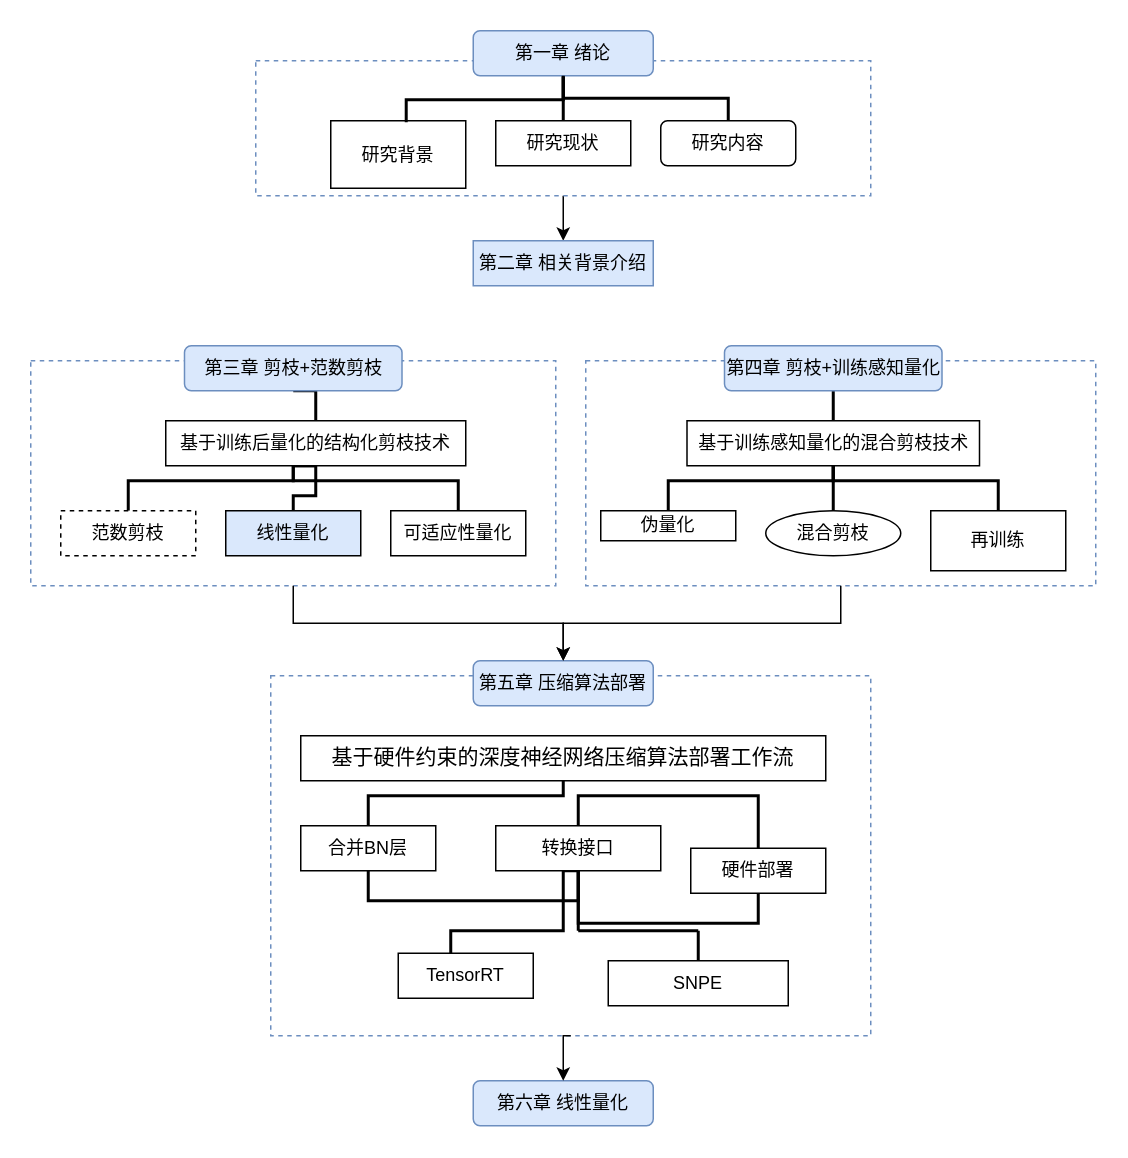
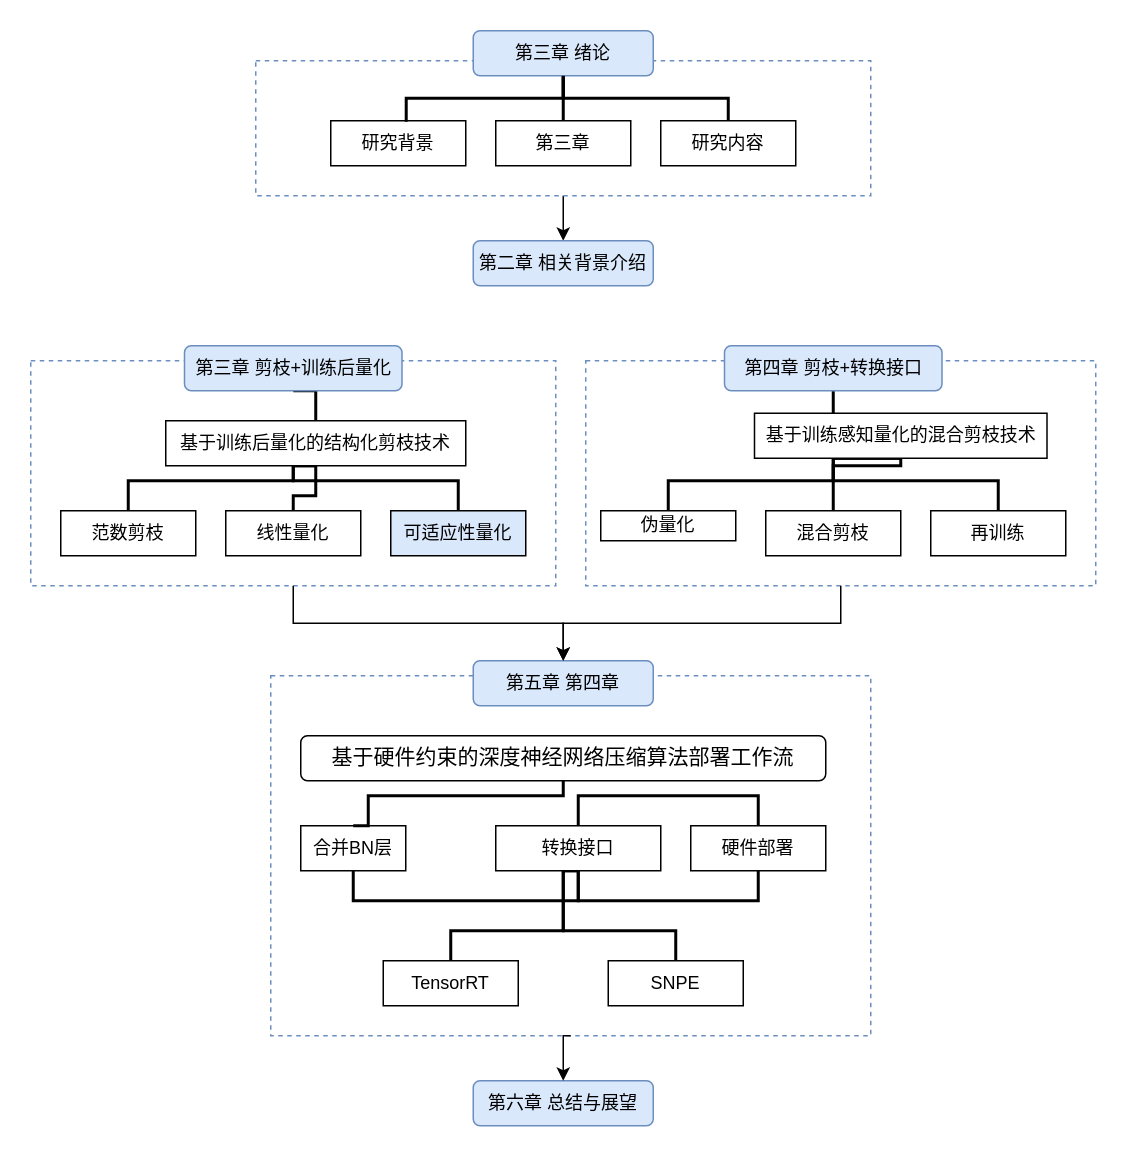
- <mxCell id="9" value="第一章 绪论" style="rounded=1;whiteSpace=wrap;html=1;fillColor=#dae8fc;strokeColor=#6c8ebf;" vertex="1" parent="1"><mxGeometry x="315" y="20" width="120" height="30" as="geometry" /></mxCell>
+ <mxCell id="9" value="第三章 绪论" style="rounded=1;whiteSpace=wrap;html=1;fillColor=#dae8fc;strokeColor=#6c8ebf;" vertex="1" parent="1"><mxGeometry x="315" y="20" width="120" height="30" as="geometry" /></mxCell>
- <mxCell id="41" value="研究现状" style="rounded=0;whiteSpace=wrap;html=1;" vertex="1" parent="1"><mxGeometry x="330" y="80" width="90" height="30" as="geometry" /></mxCell>
+ <mxCell id="41" value="第三章" style="rounded=0;whiteSpace=wrap;html=1;" vertex="1" parent="1"><mxGeometry x="330" y="80" width="90" height="30" as="geometry" /></mxCell>
- <mxCell id="42" value="研究内容" style="whiteSpace=wrap;html=1;rounded=1;" vertex="1" parent="1"><mxGeometry x="440" y="80" width="90" height="30" as="geometry" /></mxCell>
+ <mxCell id="42" value="研究内容" style="rounded=0;whiteSpace=wrap;html=1;" vertex="1" parent="1"><mxGeometry x="440" y="80" width="90" height="30" as="geometry" /></mxCell>
- <mxCell id="43" value="研究背景" style="rounded=0;whiteSpace=wrap;html=1;" vertex="1" parent="1"><mxGeometry x="220" y="80" width="90" height="45" as="geometry" /></mxCell>
+ <mxCell id="43" value="研究背景" style="rounded=0;whiteSpace=wrap;html=1;" vertex="1" parent="1"><mxGeometry x="220" y="80" width="90" height="30" as="geometry" /></mxCell>
- <mxCell id="10" value="第二章 相关背景介绍" style="whiteSpace=wrap;html=1;fillColor=#dae8fc;strokeColor=#6c8ebf;rounded=0;" vertex="1" parent="1"><mxGeometry x="315" y="160" width="120" height="30" as="geometry" /></mxCell>
+ <mxCell id="10" value="第二章 相关背景介绍" style="rounded=1;whiteSpace=wrap;html=1;fillColor=#dae8fc;strokeColor=#6c8ebf;" vertex="1" parent="1"><mxGeometry x="315" y="160" width="120" height="30" as="geometry" /></mxCell>
- <mxCell id="12" value="第三章 剪枝+范数剪枝" style="rounded=1;whiteSpace=wrap;html=1;fillColor=#dae8fc;strokeColor=#6c8ebf;" vertex="1" parent="1"><mxGeometry x="122.5" y="230" width="145" height="30" as="geometry" /></mxCell>
+ <mxCell id="12" value="第三章 剪枝+训练后量化" style="rounded=1;whiteSpace=wrap;html=1;fillColor=#dae8fc;strokeColor=#6c8ebf;" vertex="1" parent="1"><mxGeometry x="122.5" y="230" width="145" height="30" as="geometry" /></mxCell>
- <mxCell id="14" value="第四章 剪枝+训练感知量化" style="rounded=1;whiteSpace=wrap;html=1;fillColor=#dae8fc;strokeColor=#6c8ebf;" vertex="1" parent="1"><mxGeometry x="482.5" y="230" width="145" height="30" as="geometry" /></mxCell>
+ <mxCell id="14" value="第四章 剪枝+转换接口" style="rounded=1;whiteSpace=wrap;html=1;fillColor=#dae8fc;strokeColor=#6c8ebf;" vertex="1" parent="1"><mxGeometry x="482.5" y="230" width="145" height="30" as="geometry" /></mxCell>
- <mxCell id="23" value="基于训练感知量化的混合剪枝技术" style="rounded=0;whiteSpace=wrap;html=1;" vertex="1" parent="1"><mxGeometry x="457.5" y="280" width="195" height="30" as="geometry" /></mxCell>
+ <mxCell id="23" value="基于训练感知量化的混合剪枝技术" style="rounded=0;whiteSpace=wrap;html=1;" vertex="1" parent="1"><mxGeometry x="502.5" y="275" width="195" height="30" as="geometry" /></mxCell>
- <mxCell id="24" value="范数剪枝" style="rounded=0;whiteSpace=wrap;html=1;dashed=1;" vertex="1" parent="1"><mxGeometry x="40" y="340" width="90" height="30" as="geometry" /></mxCell>
+ <mxCell id="24" value="范数剪枝" style="rounded=0;whiteSpace=wrap;html=1;" vertex="1" parent="1"><mxGeometry x="40" y="340" width="90" height="30" as="geometry" /></mxCell>
- <mxCell id="25" value="线性量化" style="rounded=0;whiteSpace=wrap;html=1;fillColor=#dae8fc;" vertex="1" parent="1"><mxGeometry x="150" y="340" width="90" height="30" as="geometry" /></mxCell>
+ <mxCell id="25" value="线性量化" style="rounded=0;whiteSpace=wrap;html=1;" vertex="1" parent="1"><mxGeometry x="150" y="340" width="90" height="30" as="geometry" /></mxCell>
- <mxCell id="26" value="可适应性量化" style="rounded=0;whiteSpace=wrap;html=1;" vertex="1" parent="1"><mxGeometry x="260" y="340" width="90" height="30" as="geometry" /></mxCell>
+ <mxCell id="26" value="可适应性量化" style="rounded=0;whiteSpace=wrap;html=1;fillColor=#dae8fc;" vertex="1" parent="1"><mxGeometry x="260" y="340" width="90" height="30" as="geometry" /></mxCell>
- <mxCell id="27" value="混合剪枝" style="ellipse;whiteSpace=wrap;html=1;" vertex="1" parent="1"><mxGeometry x="510" y="340" width="90" height="30" as="geometry" /></mxCell>
+ <mxCell id="27" value="混合剪枝" style="rounded=0;whiteSpace=wrap;html=1;" vertex="1" parent="1"><mxGeometry x="510" y="340" width="90" height="30" as="geometry" /></mxCell>
- <mxCell id="39" value="再训练" style="rounded=0;whiteSpace=wrap;html=1;" vertex="1" parent="1"><mxGeometry x="620" y="340" width="90" height="40" as="geometry" /></mxCell>
+ <mxCell id="39" value="再训练" style="rounded=0;whiteSpace=wrap;html=1;" vertex="1" parent="1"><mxGeometry x="620" y="340" width="90" height="30" as="geometry" /></mxCell>
- <mxCell id="15" value="第五章 压缩算法部署" style="rounded=1;whiteSpace=wrap;html=1;fillColor=#dae8fc;strokeColor=#6c8ebf;" vertex="1" parent="1"><mxGeometry x="315" y="440" width="120" height="30" as="geometry" /></mxCell>
+ <mxCell id="15" value="第五章 第四章" style="rounded=1;whiteSpace=wrap;html=1;fillColor=#dae8fc;strokeColor=#6c8ebf;" vertex="1" parent="1"><mxGeometry x="315" y="440" width="120" height="30" as="geometry" /></mxCell>
- <mxCell id="32" value="&lt;div style=&quot;font-family: Consolas, &amp;quot;Courier New&amp;quot;, monospace; font-size: 14px; line-height: 19px;&quot;&gt;&lt;span style=&quot;background-color: rgb(255, 255, 255);&quot;&gt;基于硬件约束的深度神经网络压缩算法部署工作流&lt;/span&gt;&lt;/div&gt;" style="rounded=0;whiteSpace=wrap;html=1;strokeColor=default;" vertex="1" parent="1"><mxGeometry x="200" y="490" width="350" height="30" as="geometry" /></mxCell>
+ <mxCell id="32" value="&lt;div style=&quot;font-family: Consolas, &amp;quot;Courier New&amp;quot;, monospace; font-size: 14px; line-height: 19px;&quot;&gt;&lt;span style=&quot;background-color: rgb(255, 255, 255);&quot;&gt;基于硬件约束的深度神经网络压缩算法部署工作流&lt;/span&gt;&lt;/div&gt;" style="whiteSpace=wrap;html=1;strokeColor=default;rounded=1;" vertex="1" parent="1"><mxGeometry x="200" y="490" width="350" height="30" as="geometry" /></mxCell>
- <mxCell id="29" value="合并BN层" style="rounded=0;whiteSpace=wrap;html=1;" vertex="1" parent="1"><mxGeometry x="200" y="550" width="90" height="30" as="geometry" /></mxCell>
+ <mxCell id="29" value="合并BN层" style="rounded=0;whiteSpace=wrap;html=1;" vertex="1" parent="1"><mxGeometry x="200" y="550" width="70" height="30" as="geometry" /></mxCell>
- <mxCell id="45" value="硬件部署" style="rounded=0;whiteSpace=wrap;html=1;" vertex="1" parent="1"><mxGeometry x="460" y="565" width="90" height="30" as="geometry" /></mxCell>
+ <mxCell id="45" value="硬件部署" style="rounded=0;whiteSpace=wrap;html=1;" vertex="1" parent="1"><mxGeometry x="460" y="550" width="90" height="30" as="geometry" /></mxCell>
- <mxCell id="33" value="TensorRT" style="rounded=0;whiteSpace=wrap;html=1;" vertex="1" parent="1"><mxGeometry x="265" y="635" width="90" height="30" as="geometry" /></mxCell>
+ <mxCell id="33" value="TensorRT" style="rounded=0;whiteSpace=wrap;html=1;" vertex="1" parent="1"><mxGeometry x="255" y="640" width="90" height="30" as="geometry" /></mxCell>
- <mxCell id="34" value="SNPE" style="rounded=0;whiteSpace=wrap;html=1;" vertex="1" parent="1"><mxGeometry x="405" y="640" width="120" height="30" as="geometry" /></mxCell>
+ <mxCell id="34" value="SNPE" style="rounded=0;whiteSpace=wrap;html=1;" vertex="1" parent="1"><mxGeometry x="405" y="640" width="90" height="30" as="geometry" /></mxCell>
- <mxCell id="35" value="第六章 线性量化" style="rounded=1;whiteSpace=wrap;html=1;fillColor=#dae8fc;strokeColor=#6c8ebf;" vertex="1" parent="1"><mxGeometry x="315" y="720" width="120" height="30" as="geometry" /></mxCell>
+ <mxCell id="35" value="第六章 总结与展望" style="rounded=1;whiteSpace=wrap;html=1;fillColor=#dae8fc;strokeColor=#6c8ebf;" vertex="1" parent="1"><mxGeometry x="315" y="720" width="120" height="30" as="geometry" /></mxCell>
